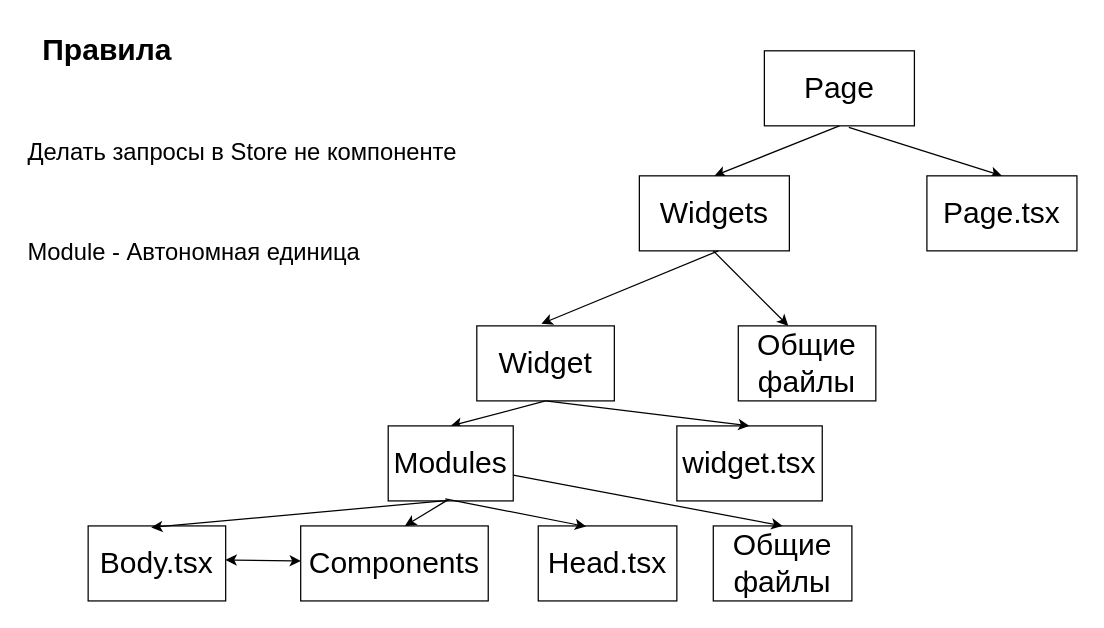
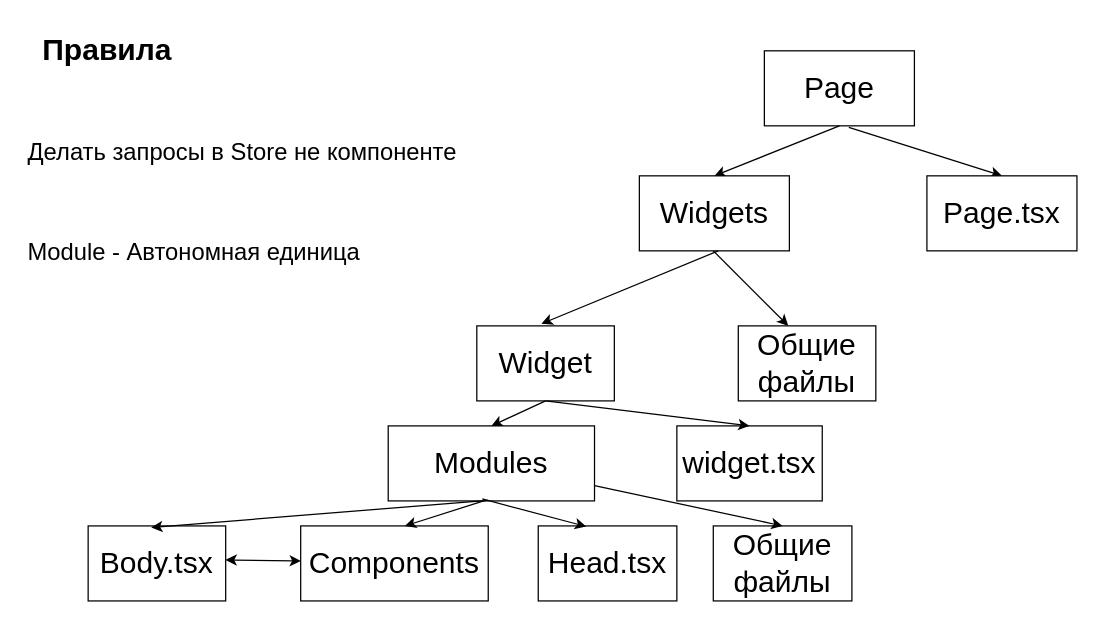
- <mxCell id="12" value="&lt;span style=&quot;font-size: 24px;&quot;&gt;Modules&lt;/span&gt;" style="rounded=0;whiteSpace=wrap;html=1;" parent="1" vertex="1"><mxGeometry x="310" y="340" width="100" height="60" as="geometry" /></mxCell>
+ <mxCell id="12" value="&lt;span style=&quot;font-size: 24px;&quot;&gt;Modules&lt;/span&gt;" style="rounded=0;whiteSpace=wrap;html=1;" parent="1" vertex="1"><mxGeometry x="310" y="340" width="165" height="60" as="geometry" /></mxCell>
